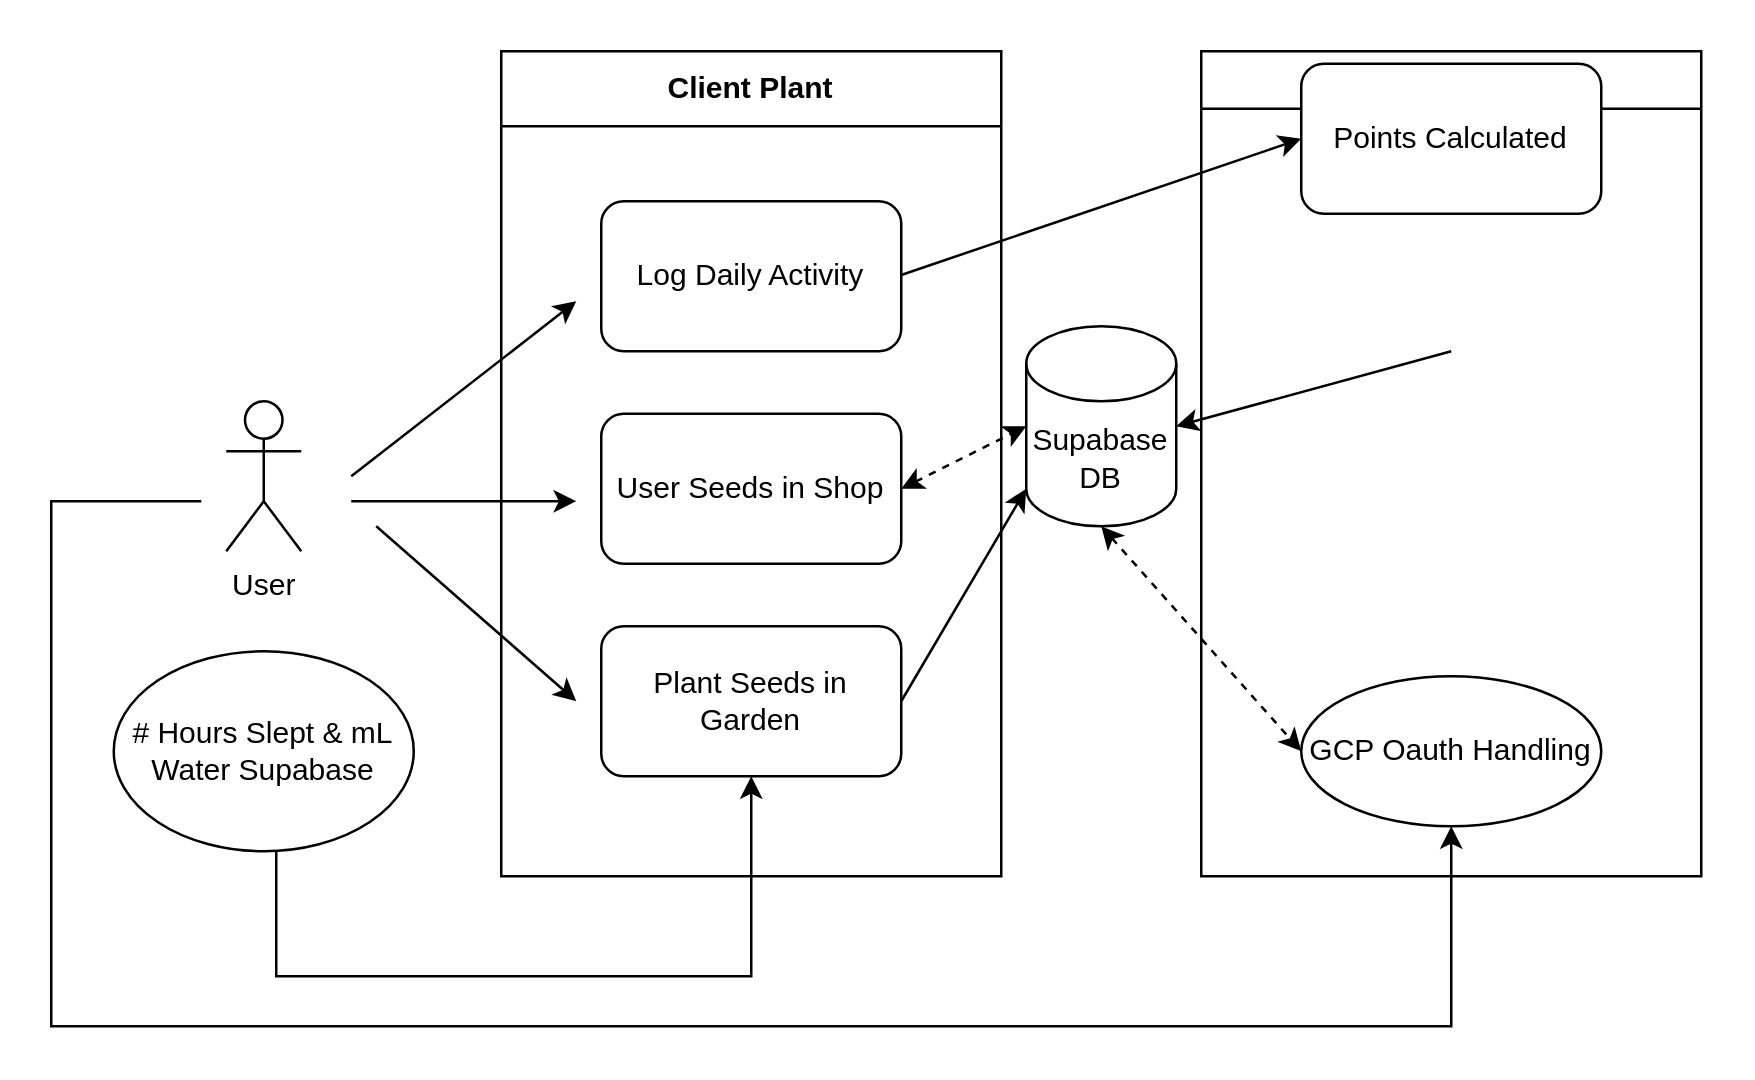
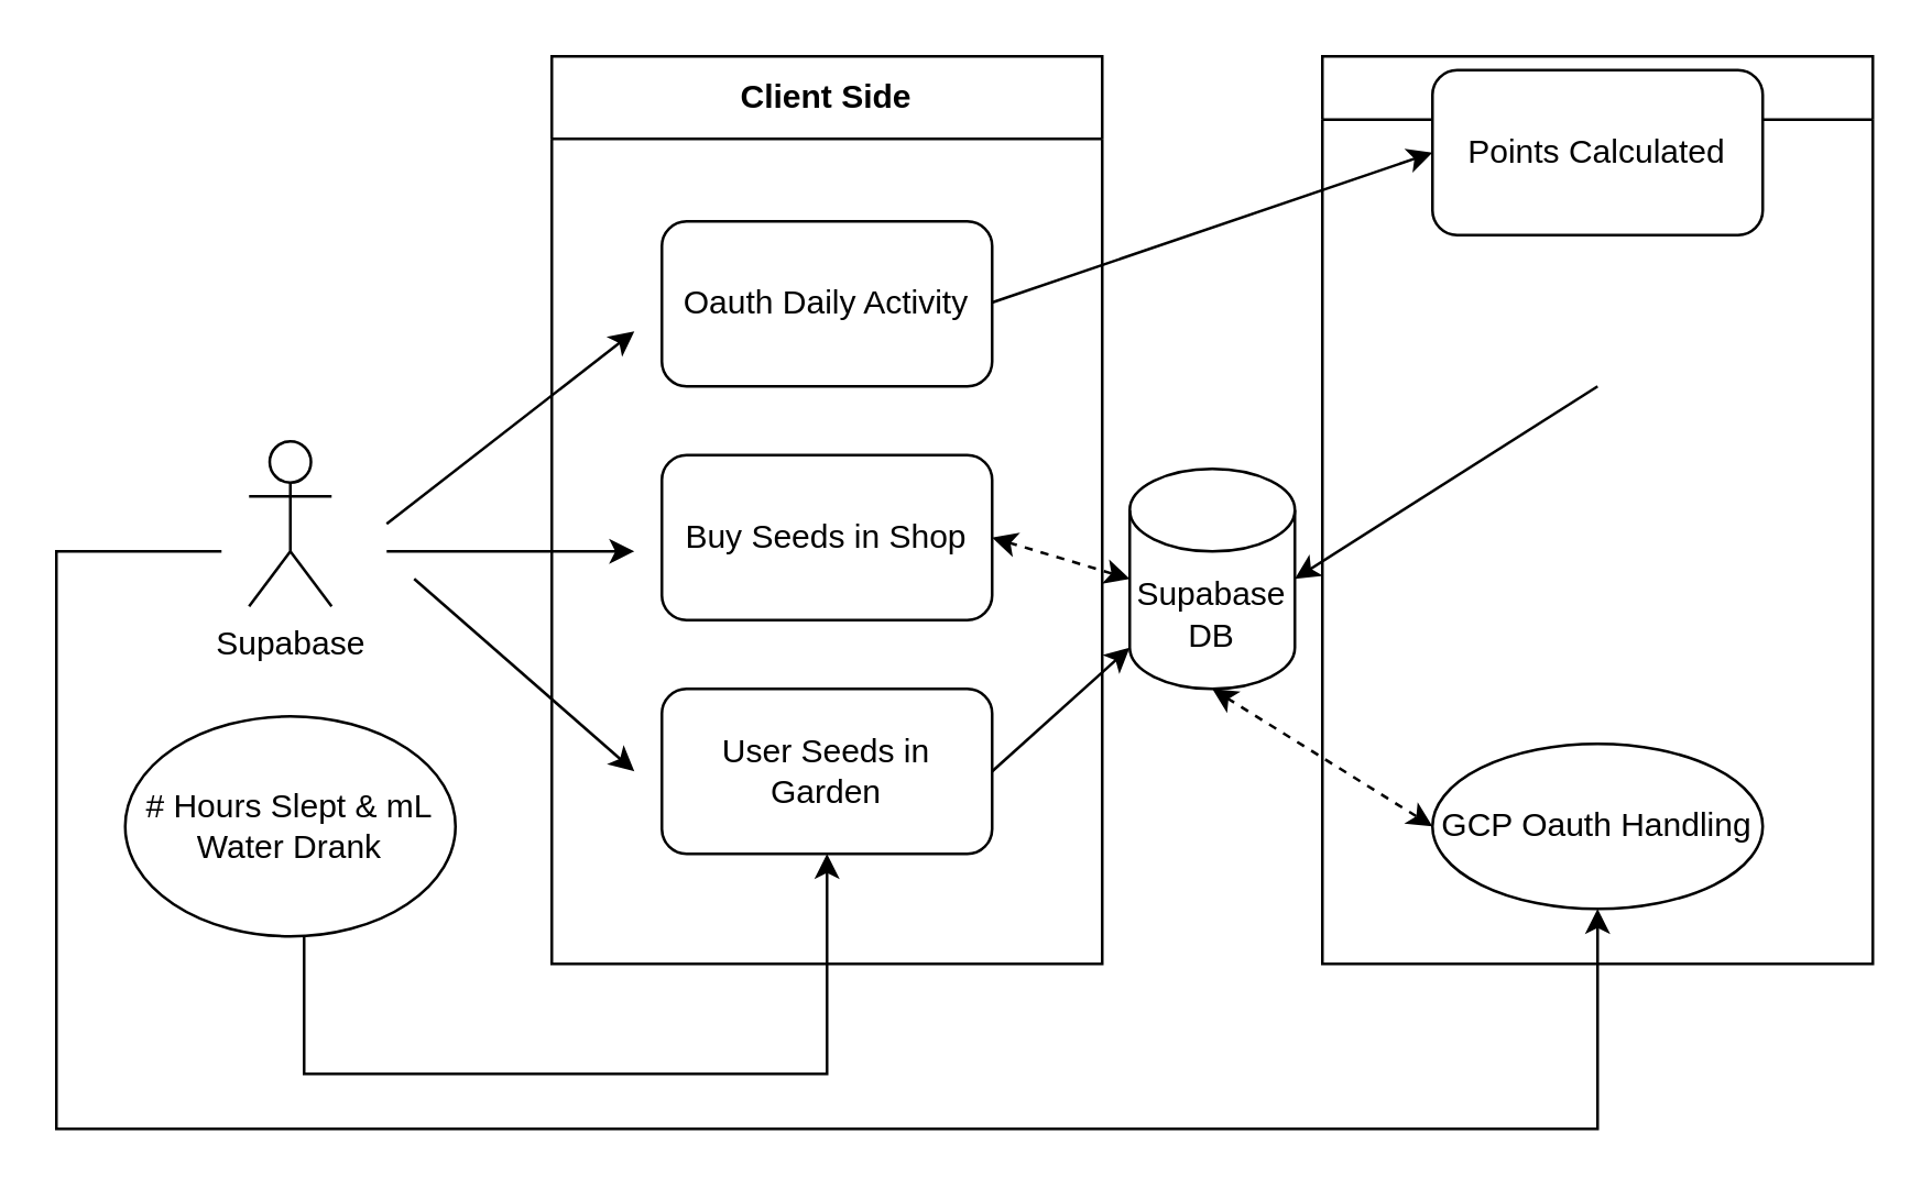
- <mxCell id="3" value="Client Plant" style="swimlane;whiteSpace=wrap;html=1;startSize=30;strokeColor=light-dark(#000000,#000000);fontColor=light-dark(#000000,#000000);fillColor=light-dark(#FFFFFF,transparent);" vertex="1" parent="1"><mxGeometry x="200" y="20" width="200" height="330" as="geometry" /></mxCell>
+ <mxCell id="3" value="Client Side" style="swimlane;whiteSpace=wrap;html=1;startSize=30;strokeColor=light-dark(#000000,#000000);fontColor=light-dark(#000000,#000000);fillColor=light-dark(#FFFFFF,transparent);" vertex="1" parent="1"><mxGeometry x="200" y="20" width="200" height="330" as="geometry" /></mxCell>
- <mxCell id="4" value="Log Daily Activity" style="rounded=1;whiteSpace=wrap;html=1;strokeColor=light-dark(#000000,#000000);fontColor=light-dark(#000000,#000000);fillColor=light-dark(#FFFFFF,transparent);" vertex="1" parent="3"><mxGeometry x="40" y="60" width="120" height="60" as="geometry" /></mxCell>
+ <mxCell id="4" value="Oauth Daily Activity" style="rounded=1;whiteSpace=wrap;html=1;strokeColor=light-dark(#000000,#000000);fontColor=light-dark(#000000,#000000);fillColor=light-dark(#FFFFFF,transparent);" vertex="1" parent="3"><mxGeometry x="40" y="60" width="120" height="60" as="geometry" /></mxCell>
- <mxCell id="16" value="&lt;div&gt;Supabase&lt;/div&gt;&lt;div&gt;DB&lt;/div&gt;" style="shape=cylinder3;whiteSpace=wrap;html=1;boundedLbl=1;backgroundOutline=1;size=15;strokeColor=light-dark(#000000,#000000);fontColor=light-dark(#000000,#000000);fillColor=light-dark(#FFFFFF,transparent);" vertex="1" parent="1"><mxGeometry x="410" y="130" width="60" height="80" as="geometry" /></mxCell>
+ <mxCell id="16" value="&lt;div&gt;Supabase&lt;/div&gt;&lt;div&gt;DB&lt;/div&gt;" style="shape=cylinder3;whiteSpace=wrap;html=1;boundedLbl=1;backgroundOutline=1;size=15;strokeColor=light-dark(#000000,#000000);fontColor=light-dark(#000000,#000000);fillColor=light-dark(#FFFFFF,transparent);" vertex="1" parent="1"><mxGeometry x="410" y="170" width="60" height="80" as="geometry" /></mxCell>
- <mxCell id="5" value="User Seeds in Shop" style="rounded=1;whiteSpace=wrap;html=1;strokeColor=light-dark(#000000,#000000);fontColor=light-dark(#000000,#000000);fillColor=light-dark(#FFFFFF,transparent);" vertex="1" parent="3"><mxGeometry x="40" y="145" width="120" height="60" as="geometry" /></mxCell>
+ <mxCell id="5" value="Buy Seeds in Shop" style="rounded=1;whiteSpace=wrap;html=1;strokeColor=light-dark(#000000,#000000);fontColor=light-dark(#000000,#000000);fillColor=light-dark(#FFFFFF,transparent);" vertex="1" parent="3"><mxGeometry x="40" y="145" width="120" height="60" as="geometry" /></mxCell>
- <mxCell id="2" value="&lt;div&gt;User&lt;/div&gt;&lt;div&gt;&lt;br&gt;&lt;/div&gt;" style="shape=umlActor;verticalLabelPosition=bottom;verticalAlign=top;html=1;outlineConnect=0;strokeColor=light-dark(#000000,#000000);fontColor=light-dark(#000000,#000000);fillColor=light-dark(#FFFFFF,transparent);" vertex="1" parent="1"><mxGeometry x="90" y="160" width="30" height="60" as="geometry" /></mxCell>
+ <mxCell id="2" value="&lt;div&gt;Supabase&lt;/div&gt;&lt;div&gt;&lt;br&gt;&lt;/div&gt;" style="shape=umlActor;verticalLabelPosition=bottom;verticalAlign=top;html=1;outlineConnect=0;strokeColor=light-dark(#000000,#000000);fontColor=light-dark(#000000,#000000);fillColor=light-dark(#FFFFFF,transparent);" vertex="1" parent="1"><mxGeometry x="90" y="160" width="30" height="60" as="geometry" /></mxCell>
- <mxCell id="6" value="Plant Seeds in Garden" style="rounded=1;whiteSpace=wrap;html=1;strokeColor=light-dark(#000000,#000000);fontColor=light-dark(#000000,#000000);fillColor=light-dark(#FFFFFF,transparent);" vertex="1" parent="3"><mxGeometry x="40" y="230" width="120" height="60" as="geometry" /></mxCell>
+ <mxCell id="6" value="User Seeds in Garden" style="rounded=1;whiteSpace=wrap;html=1;strokeColor=light-dark(#000000,#000000);fontColor=light-dark(#000000,#000000);fillColor=light-dark(#FFFFFF,transparent);" vertex="1" parent="3"><mxGeometry x="40" y="230" width="120" height="60" as="geometry" /></mxCell>
- <mxCell id="20" value="# Hours Slept &amp;amp; mL Water Supabase" style="ellipse;whiteSpace=wrap;html=1;strokeColor=light-dark(#000000,#000000);fontColor=light-dark(#000000,#000000);fillColor=light-dark(#FFFFFF,transparent);" vertex="1" parent="1"><mxGeometry x="45" y="260" width="120" height="80" as="geometry" /></mxCell>
+ <mxCell id="20" value="# Hours Slept &amp;amp; mL Water Drank" style="ellipse;whiteSpace=wrap;html=1;strokeColor=light-dark(#000000,#000000);fontColor=light-dark(#000000,#000000);fillColor=light-dark(#FFFFFF,transparent);" vertex="1" parent="1"><mxGeometry x="45" y="260" width="120" height="80" as="geometry" /></mxCell>
